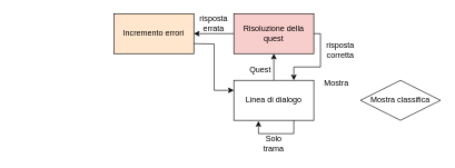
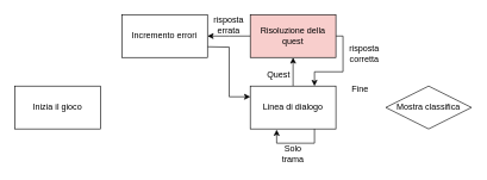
- <mxCell id="12" value="Incremento errori" style="rounded=0;whiteSpace=wrap;html=1;fillColor=#ffe6cc;" vertex="1" parent="1"><mxGeometry x="170" y="20" width="120" height="60" as="geometry" /></mxCell>
+ <mxCell id="12" value="Incremento errori" style="rounded=0;whiteSpace=wrap;html=1;" vertex="1" parent="1"><mxGeometry x="170" y="20" width="120" height="60" as="geometry" /></mxCell>
- <mxCell id="15" value="Mostra" style="text;html=1;align=center;verticalAlign=middle;whiteSpace=wrap;rounded=0;" vertex="1" parent="1"><mxGeometry x="474" y="110" width="60" height="30" as="geometry" /></mxCell>
+ <mxCell id="15" value="Fine" style="text;html=1;align=center;verticalAlign=middle;whiteSpace=wrap;rounded=0;" vertex="1" parent="1"><mxGeometry x="474" y="110" width="60" height="30" as="geometry" /></mxCell>
+ <mxCell id="2" value="Inizia il gioco" style="rounded=0;whiteSpace=wrap;html=1;" vertex="1" parent="1"><mxGeometry x="20" y="120" width="120" height="60" as="geometry" /></mxCell>
